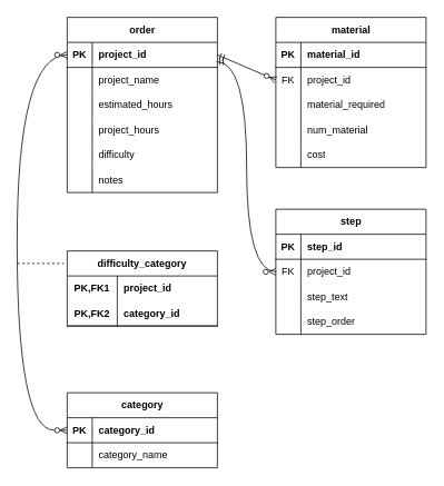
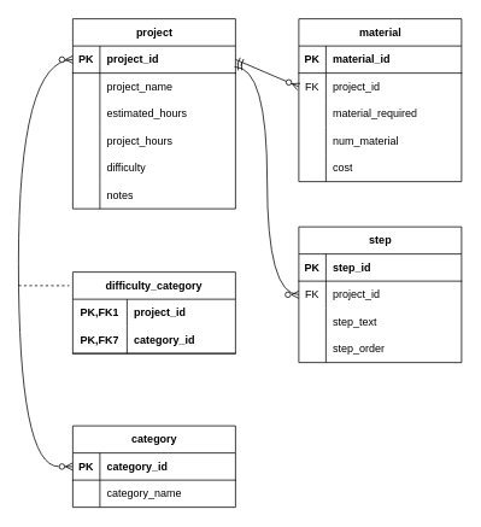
- <mxCell id="2" value="order" style="shape=table;startSize=30;container=1;collapsible=1;childLayout=tableLayout;fixedRows=1;rowLines=0;fontStyle=1;align=center;resizeLast=1;html=1;" vertex="1" parent="1"><mxGeometry x="80" y="20" width="180" height="210" as="geometry" /></mxCell>
+ <mxCell id="2" value="project" style="shape=table;startSize=30;container=1;collapsible=1;childLayout=tableLayout;fixedRows=1;rowLines=0;fontStyle=1;align=center;resizeLast=1;html=1;" vertex="1" parent="1"><mxGeometry x="80" y="20" width="180" height="210" as="geometry" /></mxCell>
- <mxCell id="62" value="PK,FK2" style="shape=partialRectangle;connectable=0;fillColor=none;top=0;left=0;bottom=0;right=0;fontStyle=1;overflow=hidden;html=1;whiteSpace=wrap;" vertex="1" parent="61"><mxGeometry width="60" height="30" as="geometry"><mxRectangle width="60" height="30" as="alternateBounds" /></mxGeometry></mxCell>
+ <mxCell id="62" value="PK,FK7" style="shape=partialRectangle;connectable=0;fillColor=none;top=0;left=0;bottom=0;right=0;fontStyle=1;overflow=hidden;html=1;whiteSpace=wrap;" vertex="1" parent="61"><mxGeometry width="60" height="30" as="geometry"><mxRectangle width="60" height="30" as="alternateBounds" /></mxGeometry></mxCell>
